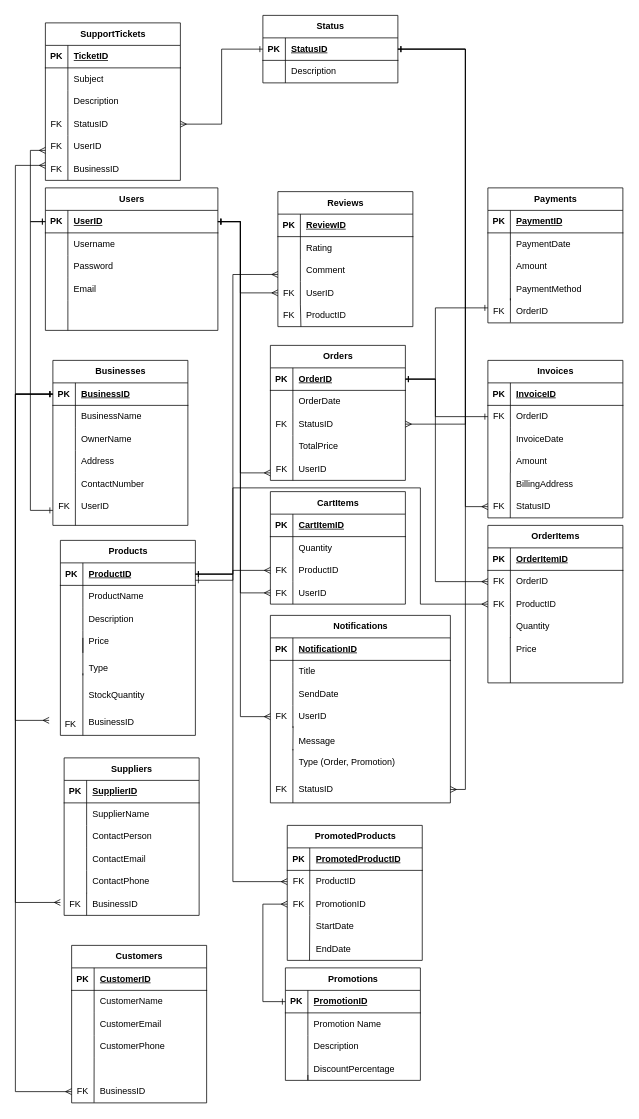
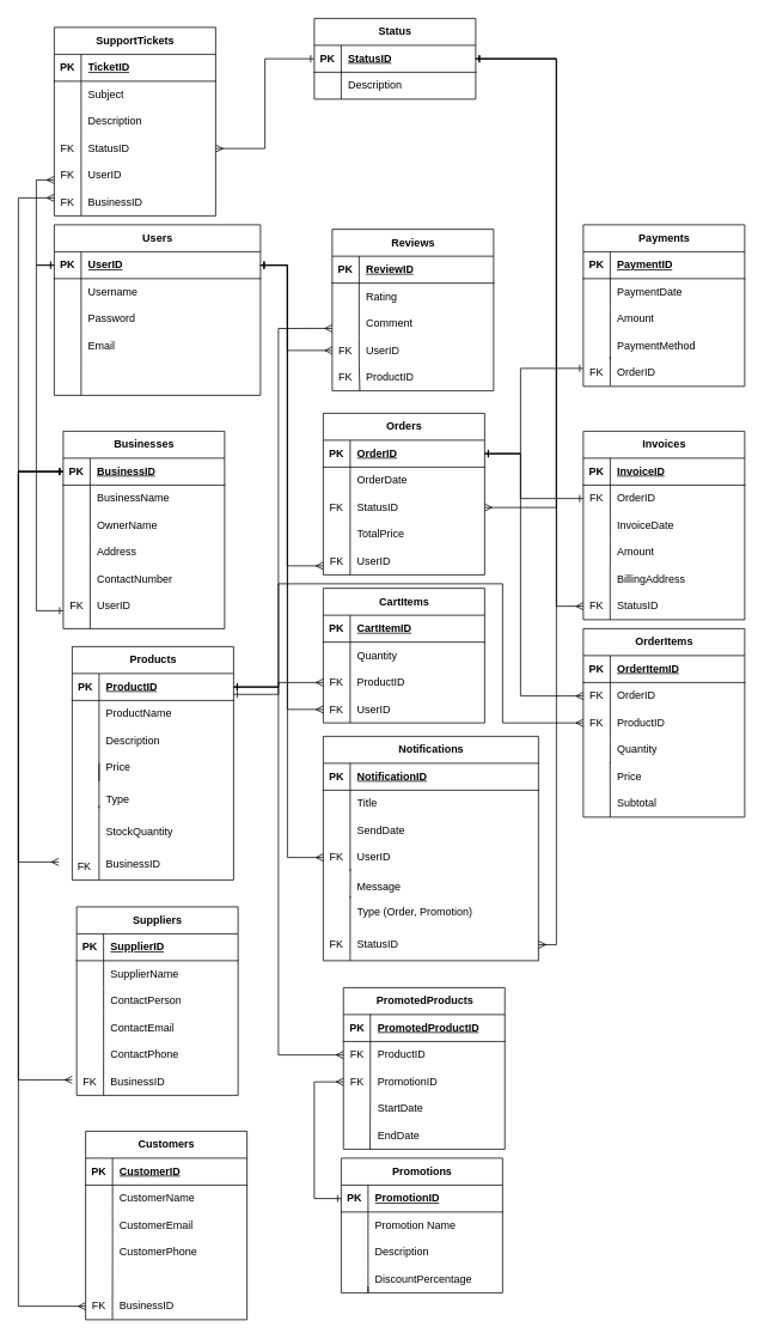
+ <mxCell id="202" value="Subtotal" style="shape=partialRectangle;connectable=0;fillColor=none;top=0;left=0;bottom=0;right=0;align=left;spacingLeft=6;overflow=hidden;whiteSpace=wrap;html=1;" parent="185" vertex="1"><mxGeometry x="30" y="180" width="150" height="30" as="geometry"><mxRectangle width="150" height="30" as="alternateBounds" /></mxGeometry></mxCell>
